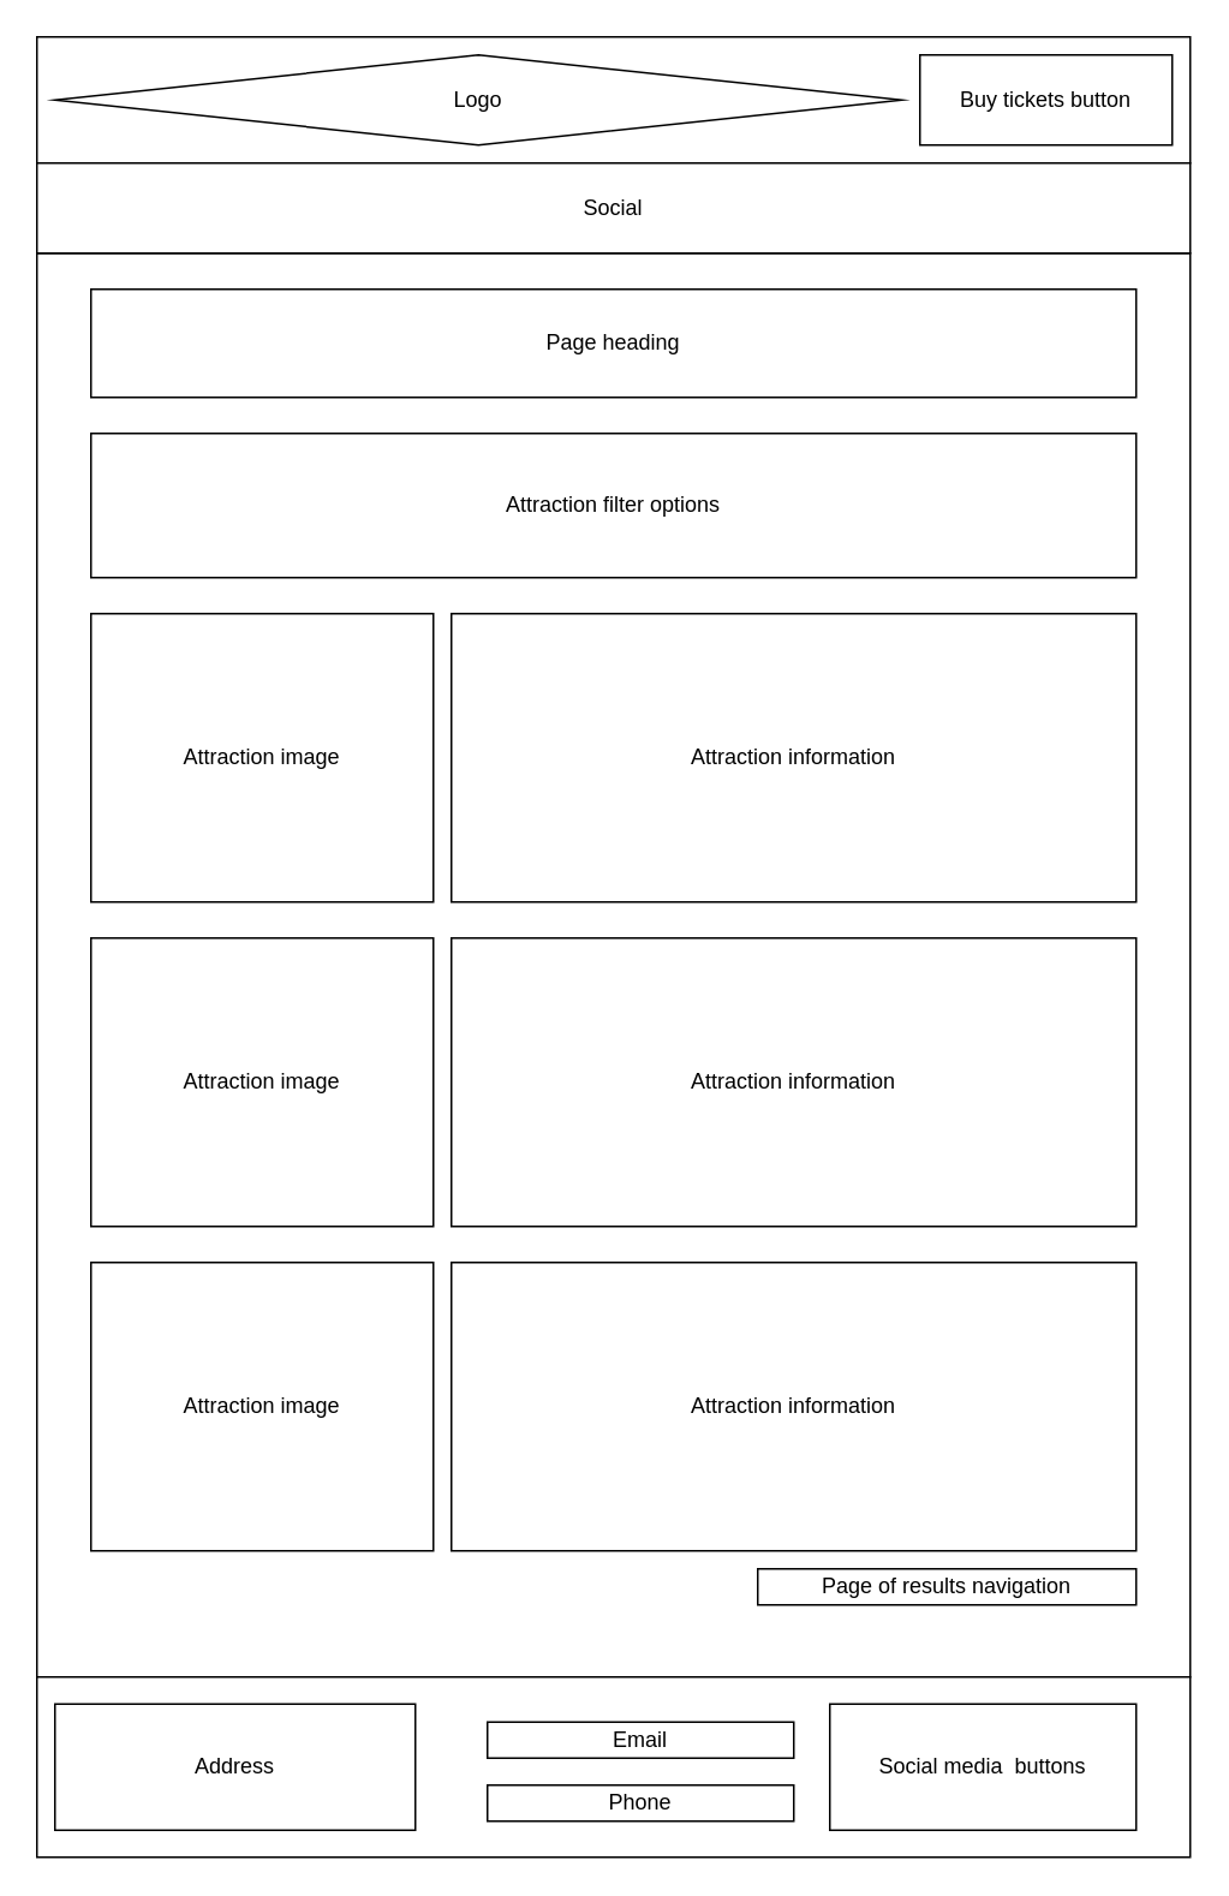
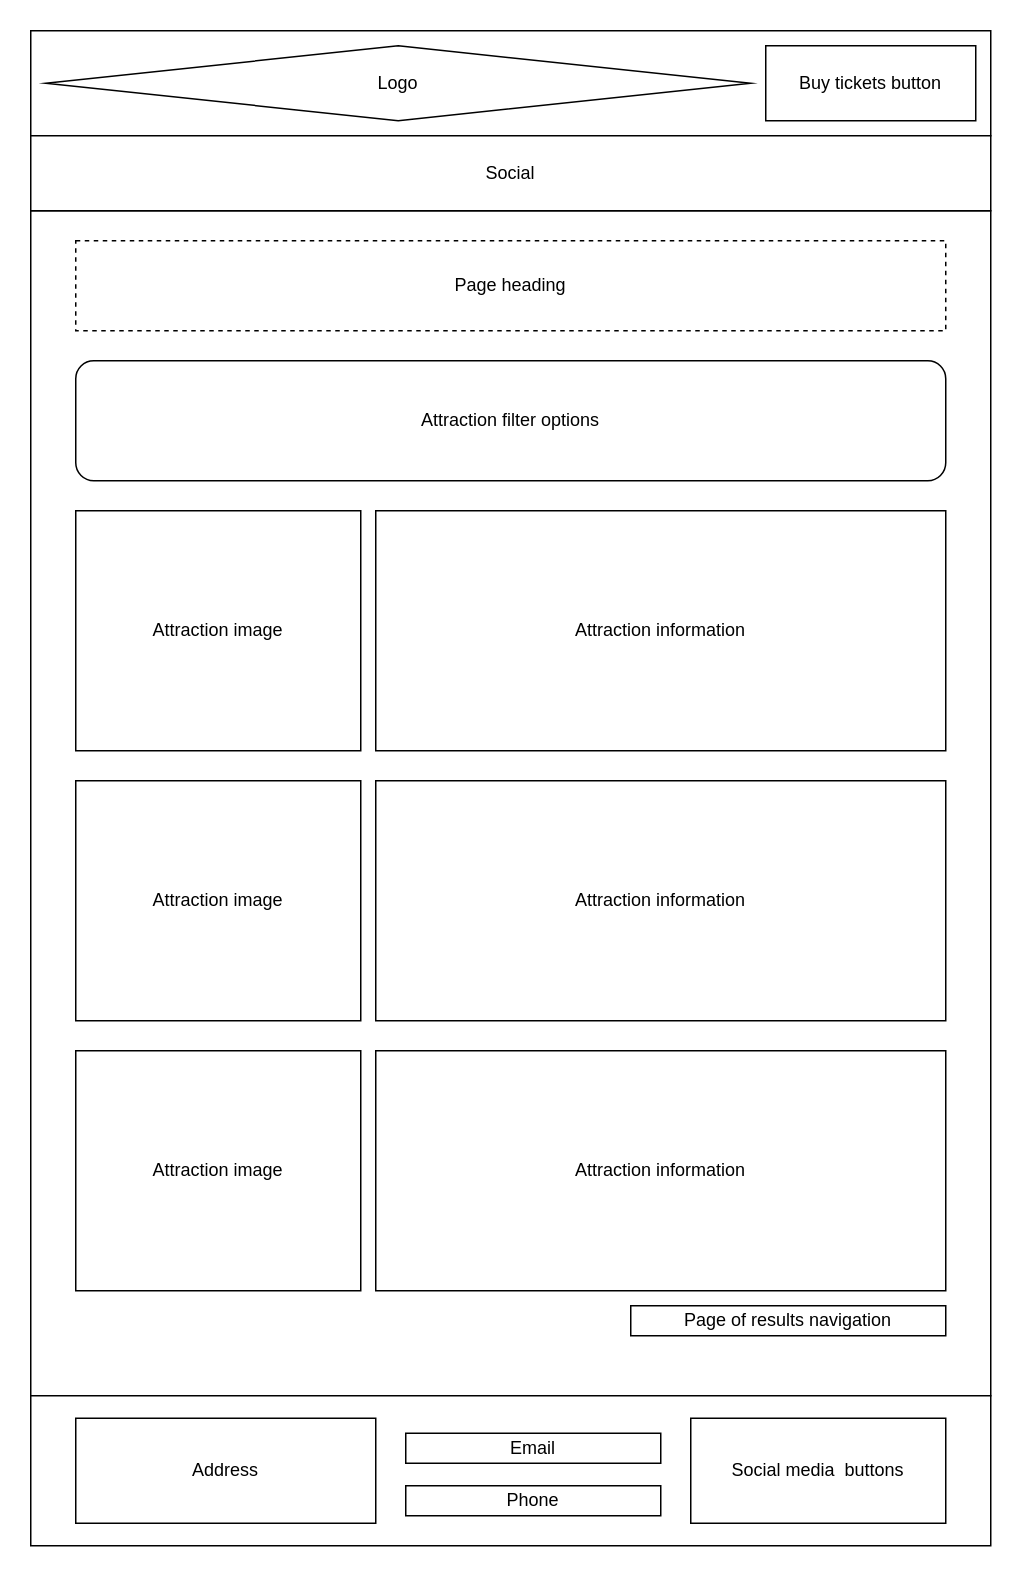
- <mxCell id="20" value="Page heading" style="rounded=0;whiteSpace=wrap;html=1;" parent="1" vertex="1"><mxGeometry x="50" y="160" width="580" height="60" as="geometry" /></mxCell>
+ <mxCell id="20" value="Page heading" style="rounded=0;whiteSpace=wrap;html=1;dashed=1;" parent="1" vertex="1"><mxGeometry x="50" y="160" width="580" height="60" as="geometry" /></mxCell>
- <mxCell id="8" value="Attraction filter options" style="rounded=0;whiteSpace=wrap;html=1;" parent="1" vertex="1"><mxGeometry x="50" y="240" width="580" height="80" as="geometry" /></mxCell>
+ <mxCell id="8" value="Attraction filter options" style="whiteSpace=wrap;html=1;rounded=1;" parent="1" vertex="1"><mxGeometry x="50" y="240" width="580" height="80" as="geometry" /></mxCell>
- <mxCell id="4" value="Address" style="rounded=0;whiteSpace=wrap;html=1;" parent="1" vertex="1"><mxGeometry x="30" y="945" width="200" height="70" as="geometry" /></mxCell>
+ <mxCell id="4" value="Address" style="rounded=0;whiteSpace=wrap;html=1;" parent="1" vertex="1"><mxGeometry x="50" y="945" width="200" height="70" as="geometry" /></mxCell>
